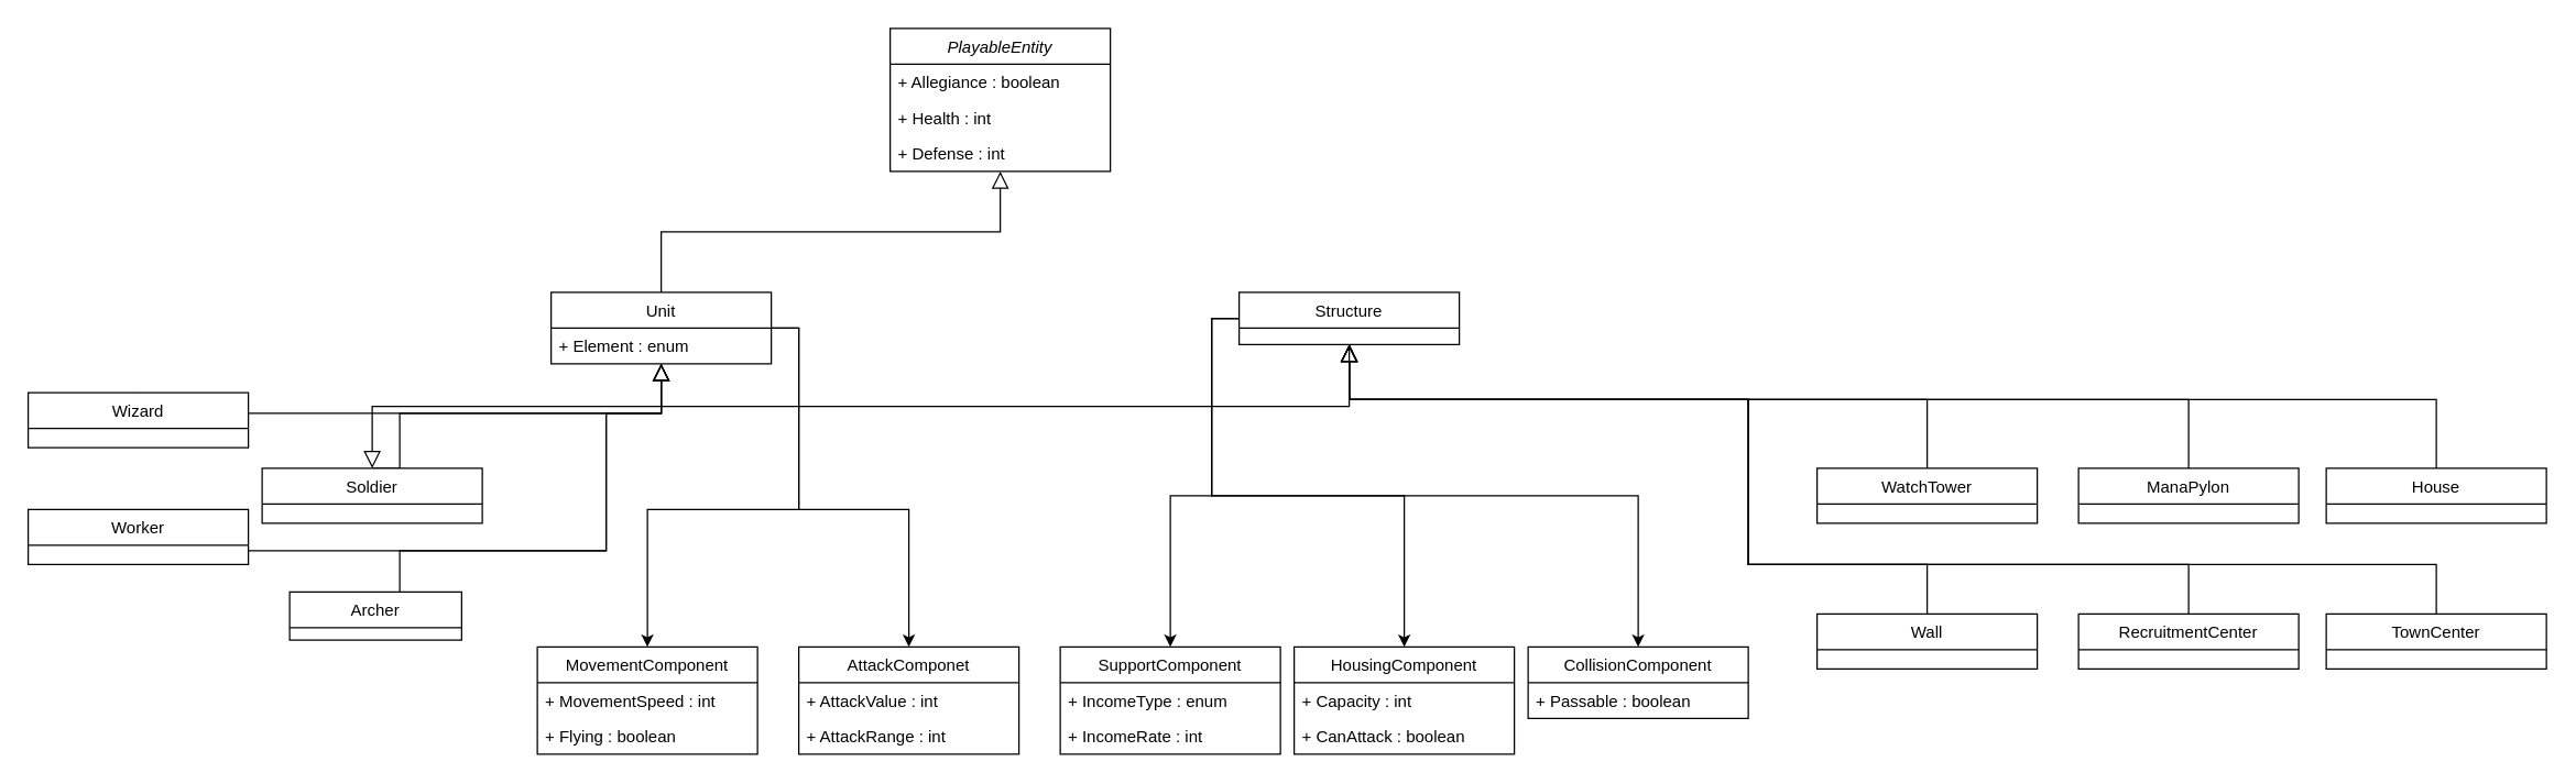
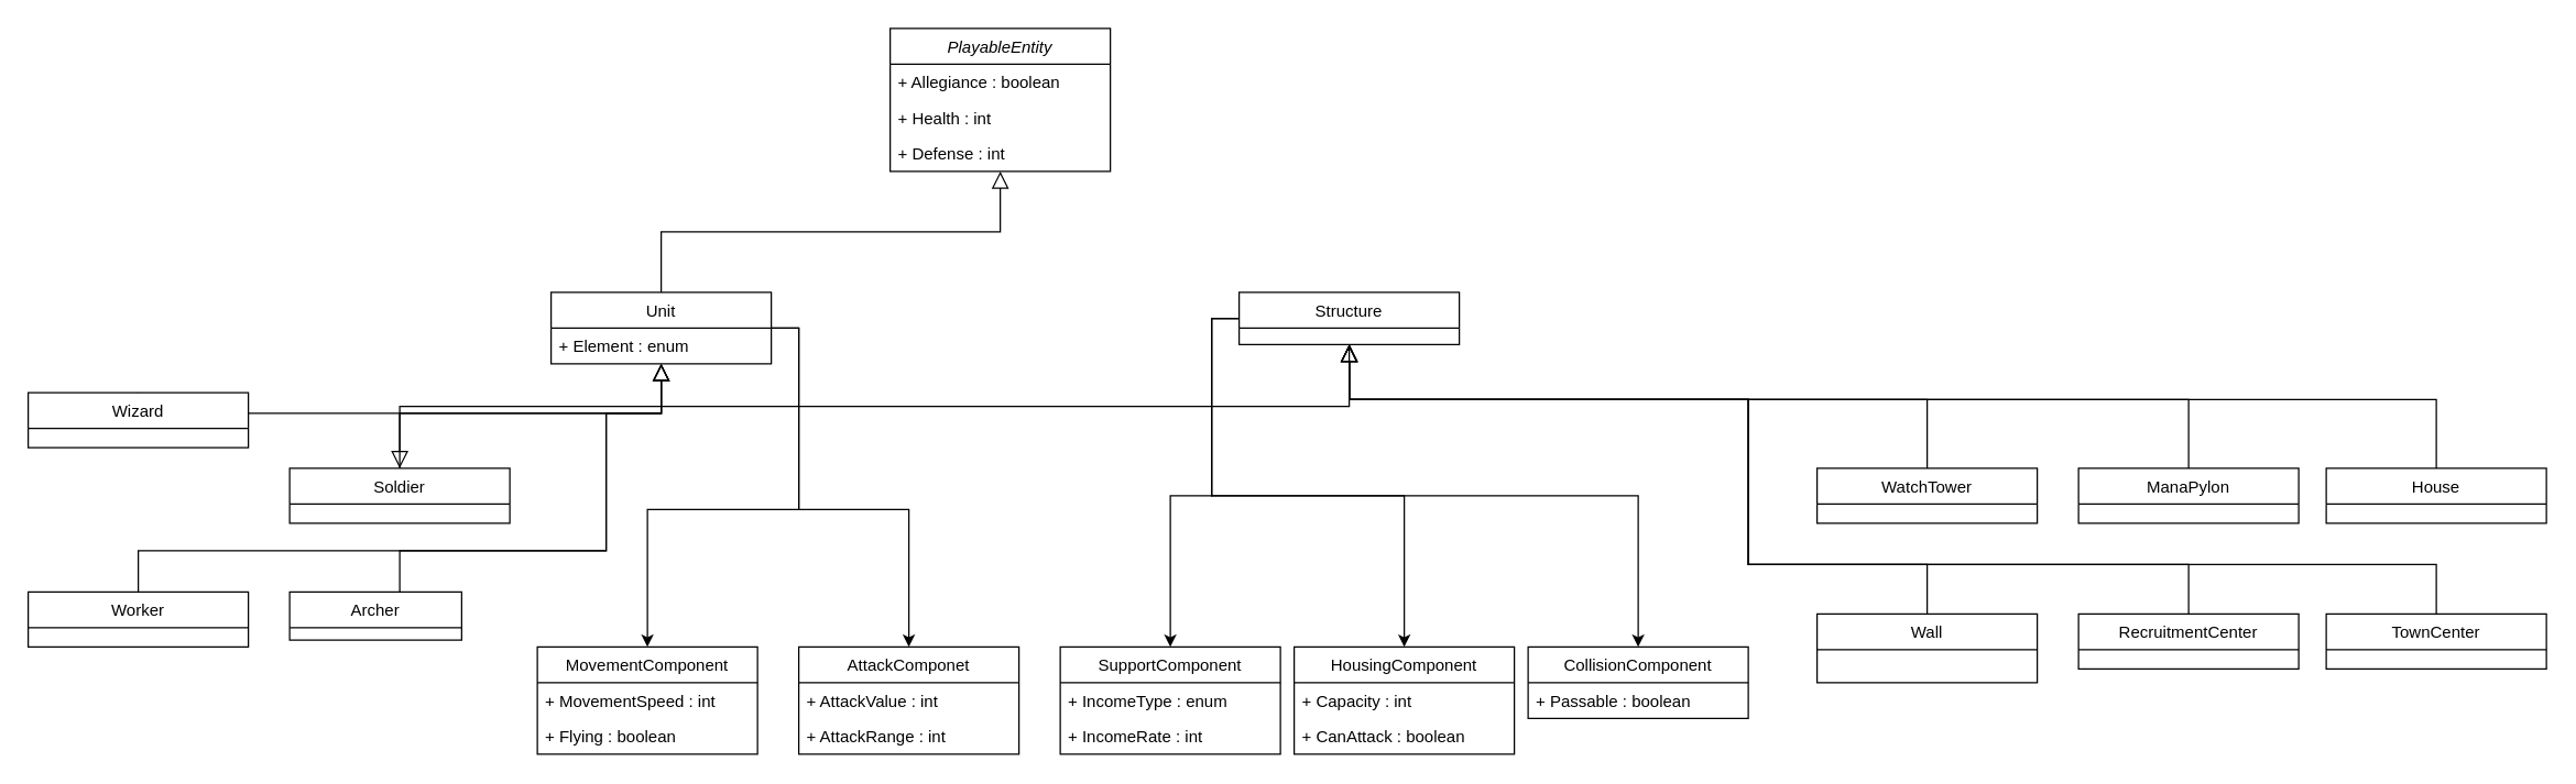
- <mxCell id="43" value="Soldier" style="swimlane;fontStyle=0;align=center;verticalAlign=top;childLayout=stackLayout;horizontal=1;startSize=26;horizontalStack=0;resizeParent=1;resizeLast=0;collapsible=1;marginBottom=0;rounded=0;shadow=0;strokeWidth=1;" vertex="1" parent="1"><mxGeometry x="190" y="340" width="160" height="40" as="geometry"><mxRectangle x="130" y="380" width="160" height="26" as="alternateBounds" /></mxGeometry></mxCell>
+ <mxCell id="43" value="Soldier" style="swimlane;fontStyle=0;align=center;verticalAlign=top;childLayout=stackLayout;horizontal=1;startSize=26;horizontalStack=0;resizeParent=1;resizeLast=0;collapsible=1;marginBottom=0;rounded=0;shadow=0;strokeWidth=1;" vertex="1" parent="1"><mxGeometry x="210" y="340" width="160" height="40" as="geometry"><mxRectangle x="130" y="380" width="160" height="26" as="alternateBounds" /></mxGeometry></mxCell>
- <mxCell id="38" value="Worker" style="swimlane;fontStyle=0;align=center;verticalAlign=top;childLayout=stackLayout;horizontal=1;startSize=26;horizontalStack=0;resizeParent=1;resizeLast=0;collapsible=1;marginBottom=0;rounded=0;shadow=0;strokeWidth=1;" vertex="1" parent="1"><mxGeometry x="20" y="370" width="160" height="40" as="geometry"><mxRectangle x="130" y="380" width="160" height="26" as="alternateBounds" /></mxGeometry></mxCell>
+ <mxCell id="38" value="Worker" style="swimlane;fontStyle=0;align=center;verticalAlign=top;childLayout=stackLayout;horizontal=1;startSize=26;horizontalStack=0;resizeParent=1;resizeLast=0;collapsible=1;marginBottom=0;rounded=0;shadow=0;strokeWidth=1;" vertex="1" parent="1"><mxGeometry x="20" y="430" width="160" height="40" as="geometry"><mxRectangle x="130" y="380" width="160" height="26" as="alternateBounds" /></mxGeometry></mxCell>
- <mxCell id="48" value="Wall" style="swimlane;fontStyle=0;align=center;verticalAlign=top;childLayout=stackLayout;horizontal=1;startSize=26;horizontalStack=0;resizeParent=1;resizeLast=0;collapsible=1;marginBottom=0;rounded=0;shadow=0;strokeWidth=1;" vertex="1" parent="1"><mxGeometry x="1320" y="446" width="160" height="40" as="geometry"><mxRectangle x="130" y="380" width="160" height="26" as="alternateBounds" /></mxGeometry></mxCell>
+ <mxCell id="48" value="Wall" style="swimlane;fontStyle=0;align=center;verticalAlign=top;childLayout=stackLayout;horizontal=1;startSize=26;horizontalStack=0;resizeParent=1;resizeLast=0;collapsible=1;marginBottom=0;rounded=0;shadow=0;strokeWidth=1;" vertex="1" parent="1"><mxGeometry x="1320" y="446" width="160" height="50" as="geometry"><mxRectangle x="130" y="380" width="160" height="26" as="alternateBounds" /></mxGeometry></mxCell>
